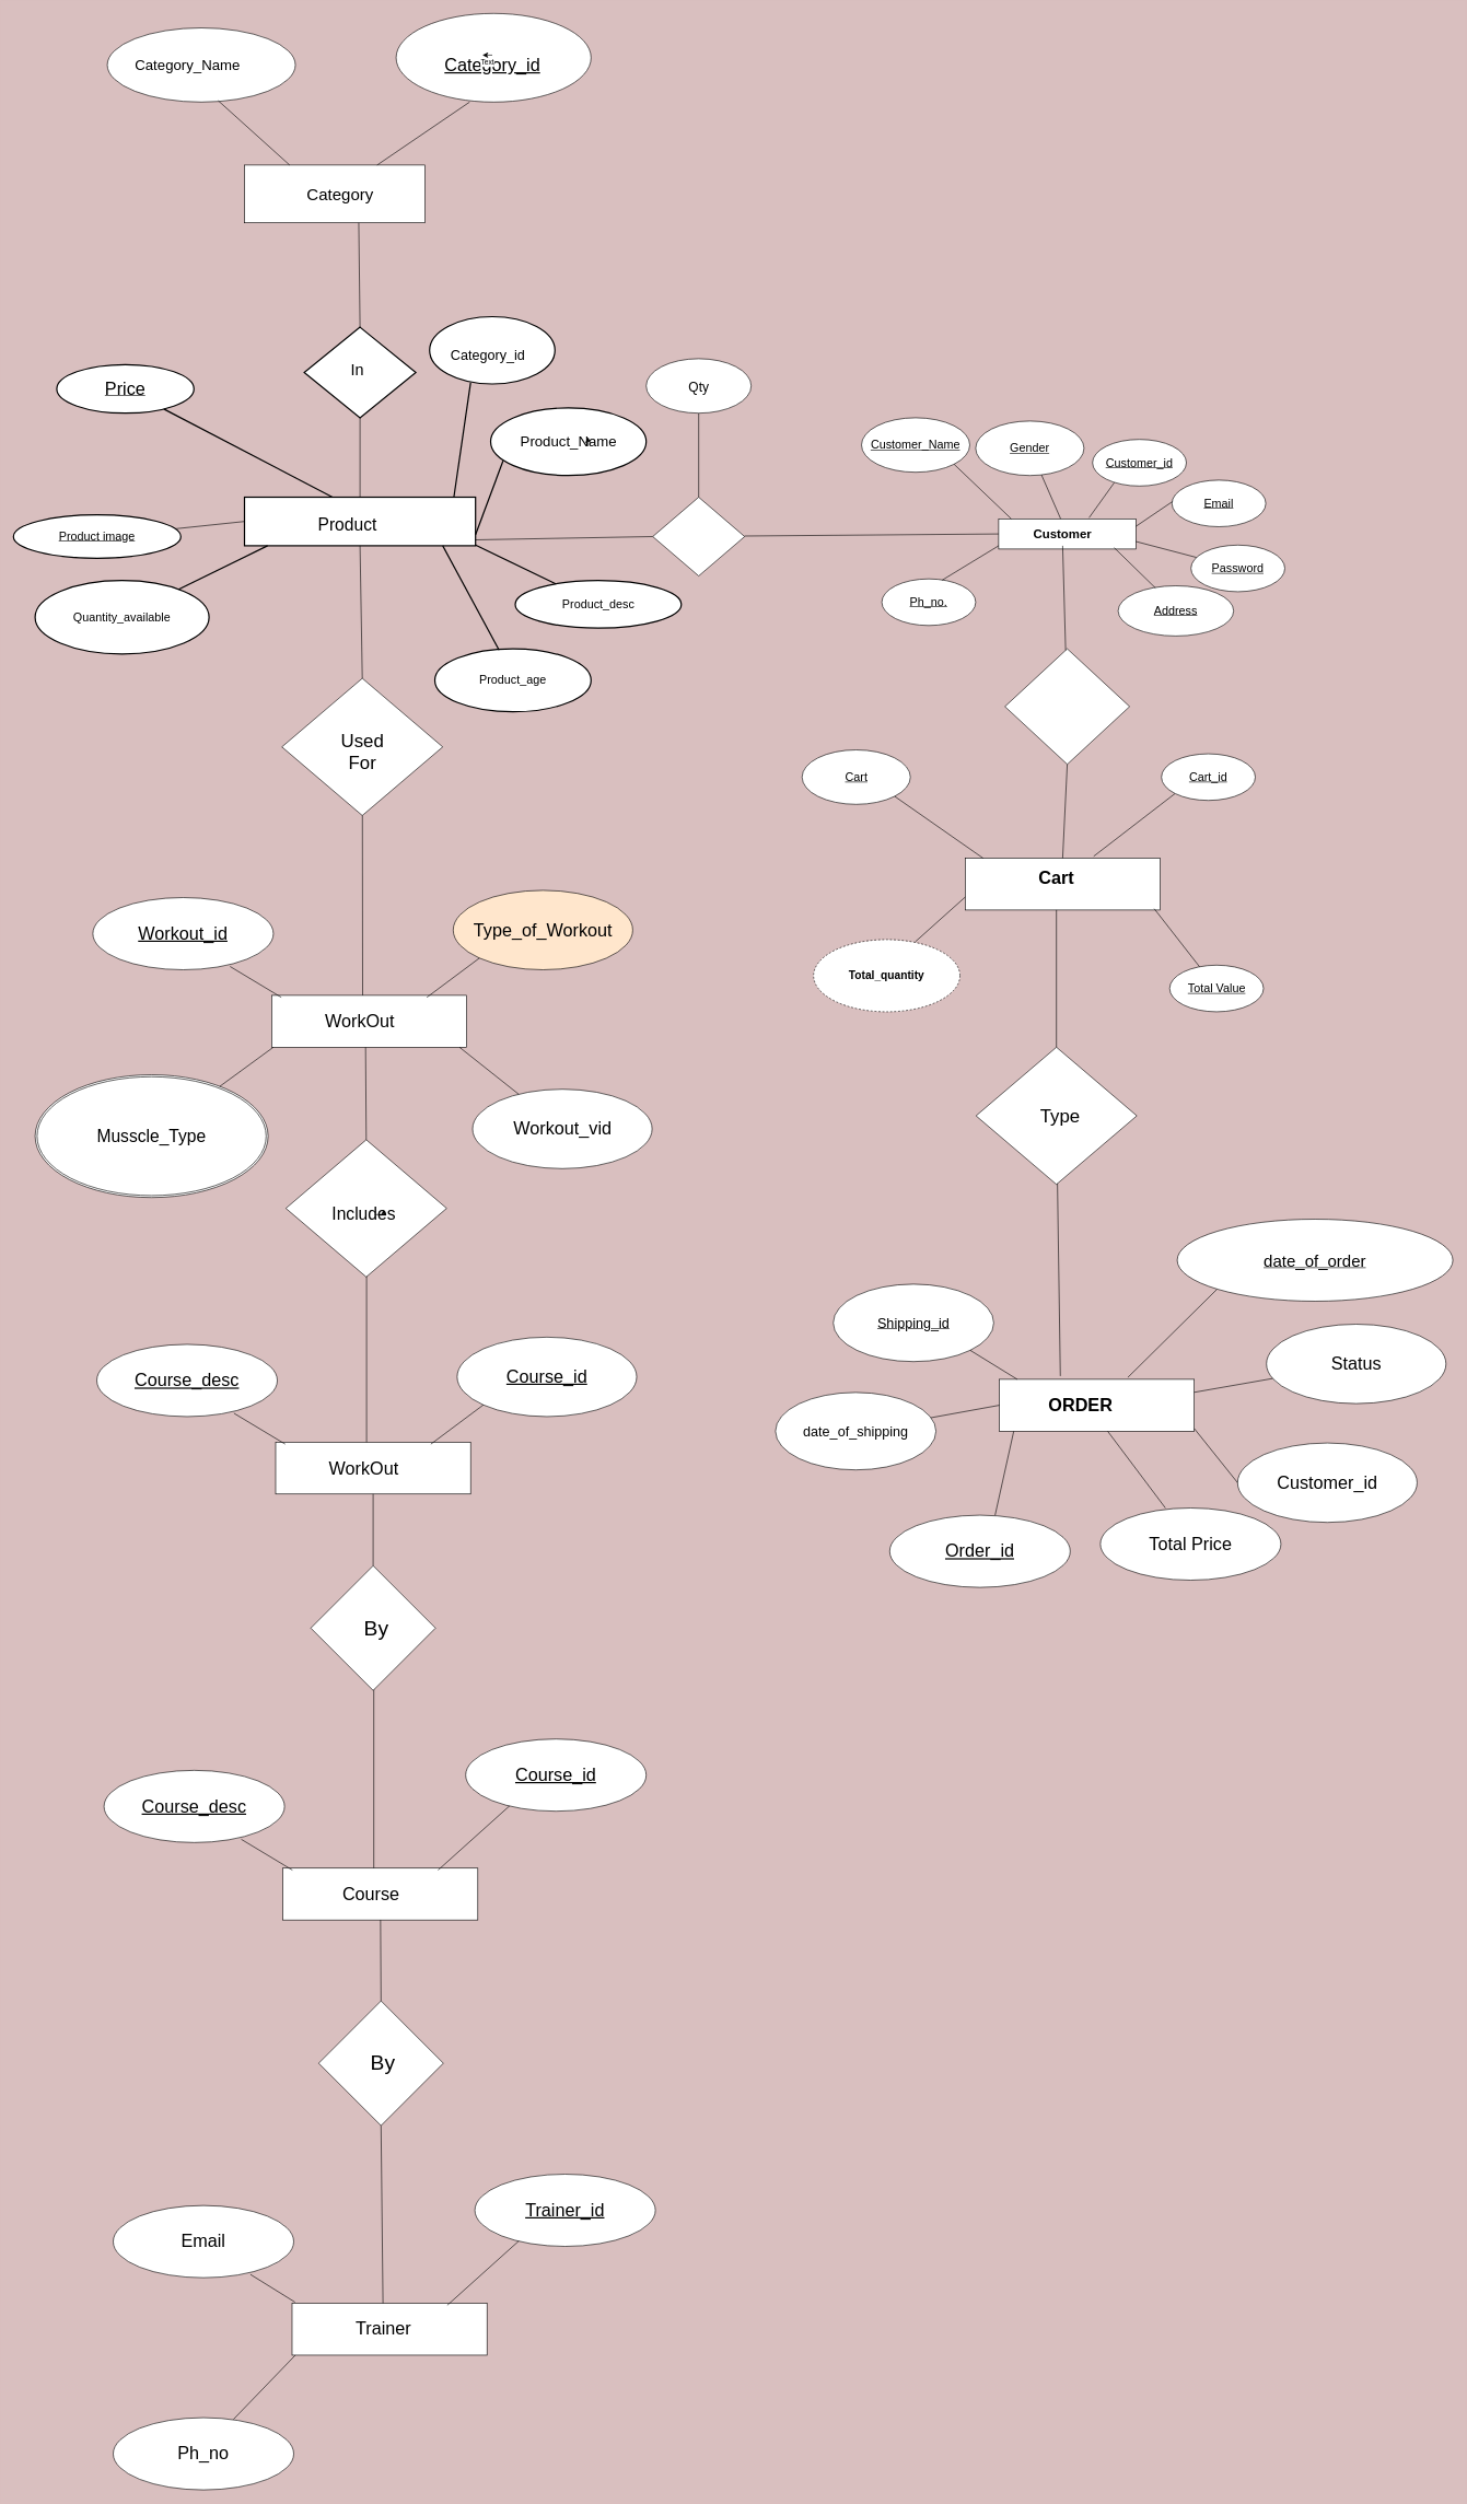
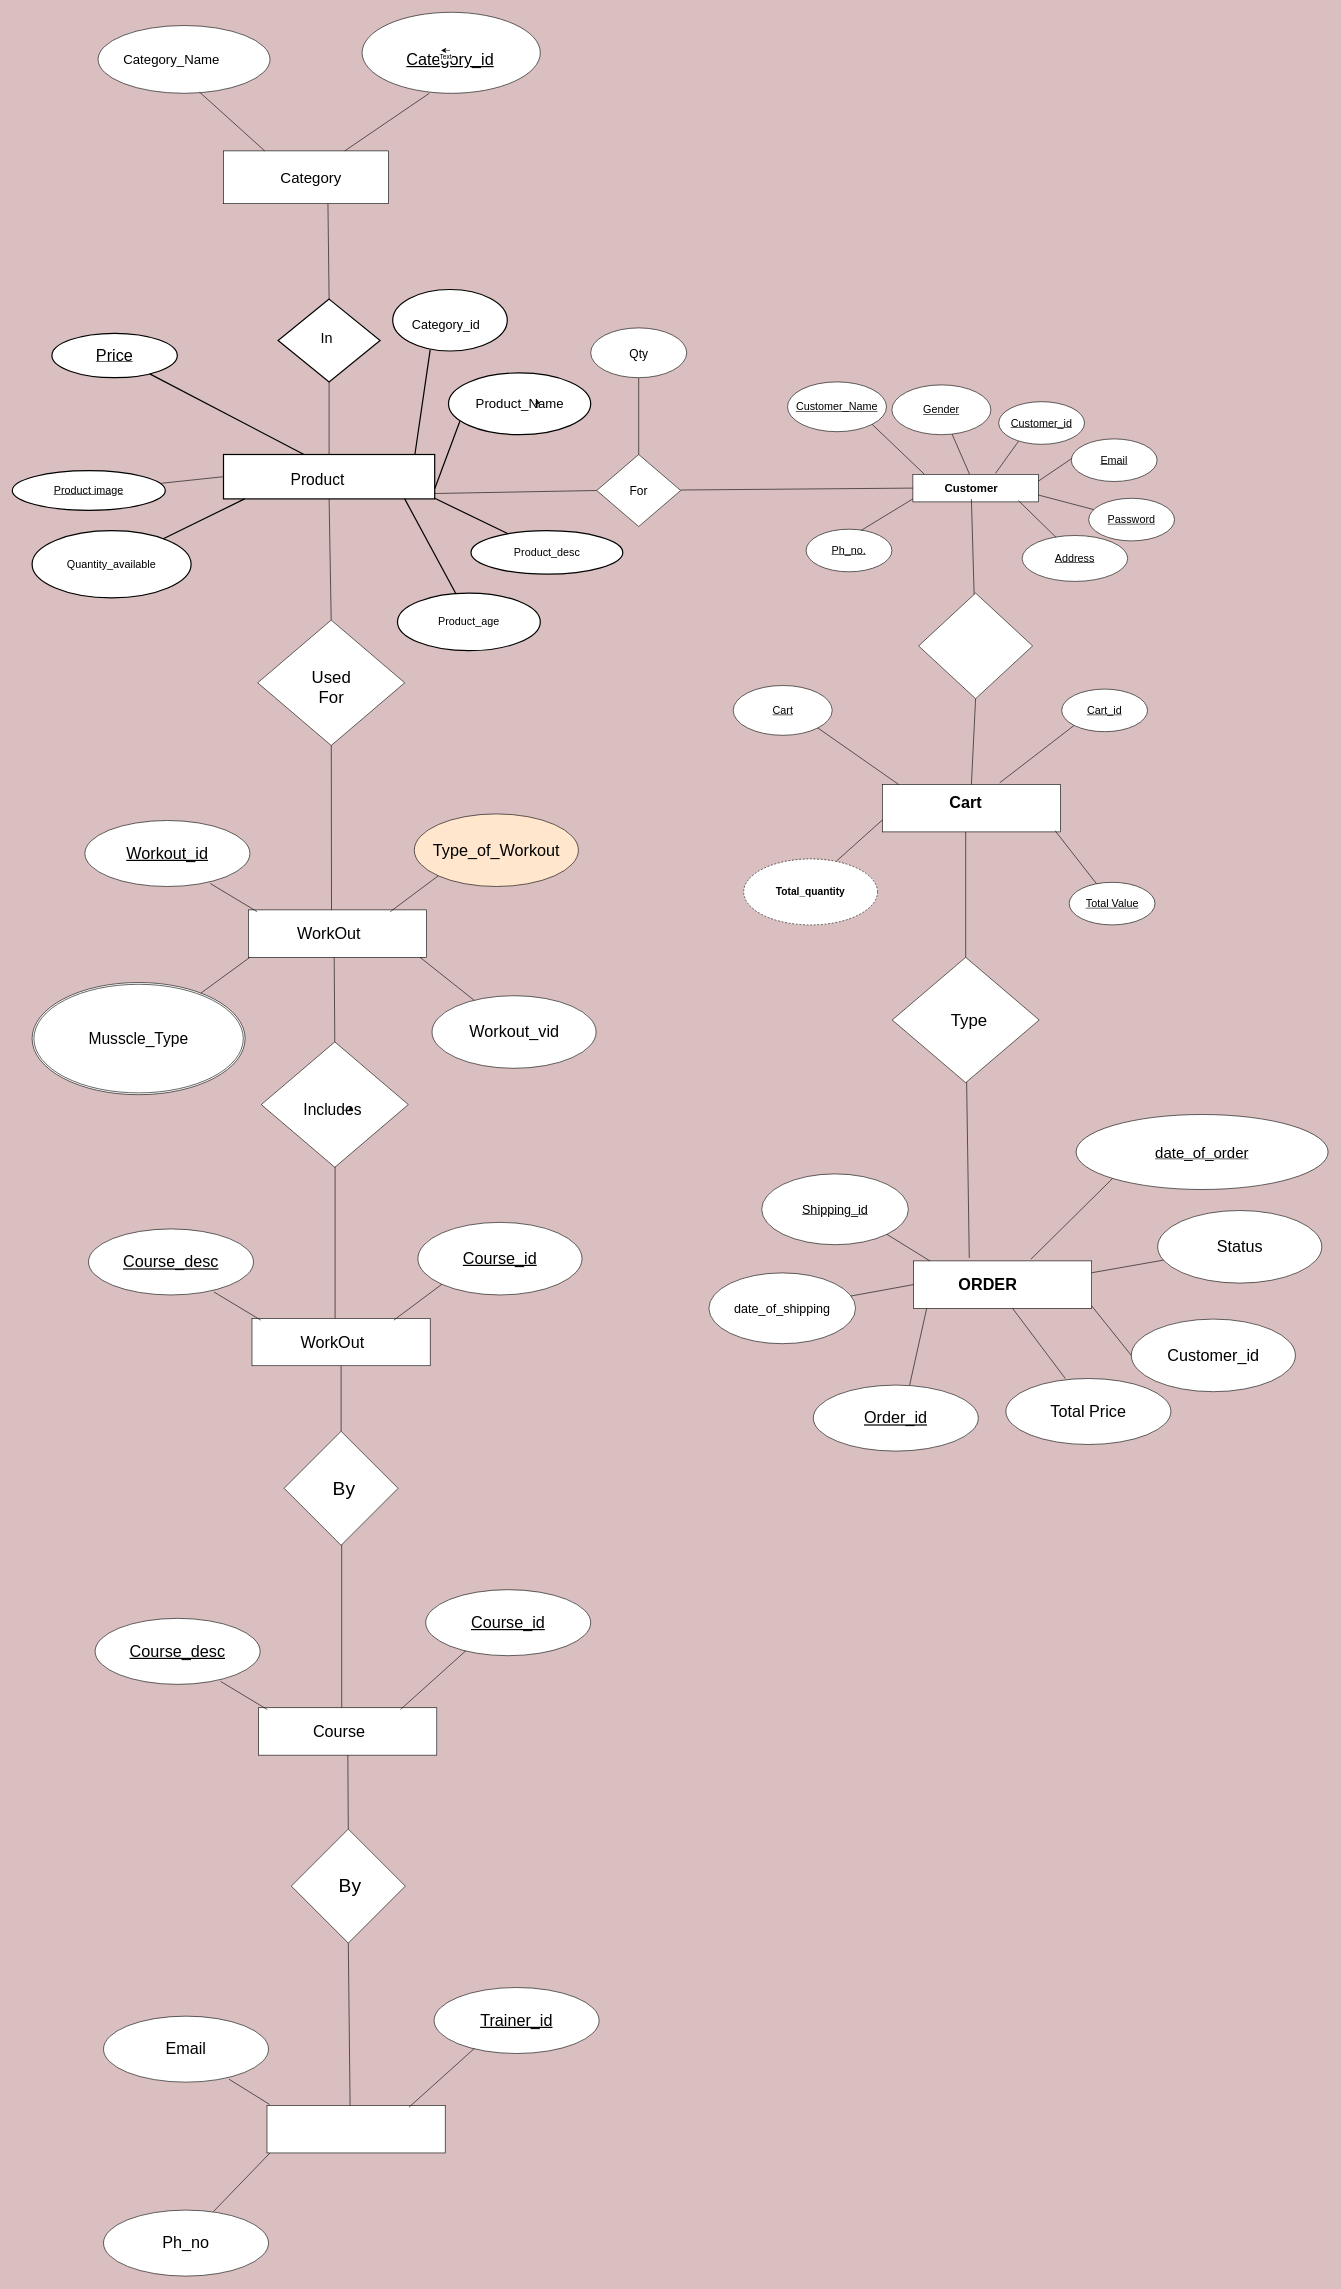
+ <mxCell id="30" value="&lt;font style=&quot;font-size: 20px;&quot;&gt;For&lt;/font&gt;" style="text;html=1;strokeColor=none;fillColor=none;align=center;verticalAlign=middle;whiteSpace=wrap;rounded=0;" vertex="1" parent="1"><mxGeometry x="1029" y="796.5" width="70" height="41" as="geometry" /></mxCell>
- <mxCell id="127" value="&lt;span style=&quot;font-size: 27px;&quot;&gt;Trainer&lt;/span&gt;" style="text;html=1;strokeColor=none;fillColor=none;align=center;verticalAlign=middle;whiteSpace=wrap;rounded=0;" vertex="1" parent="1"><mxGeometry x="463" y="3533.25" width="242" height="30" as="geometry" /></mxCell>
